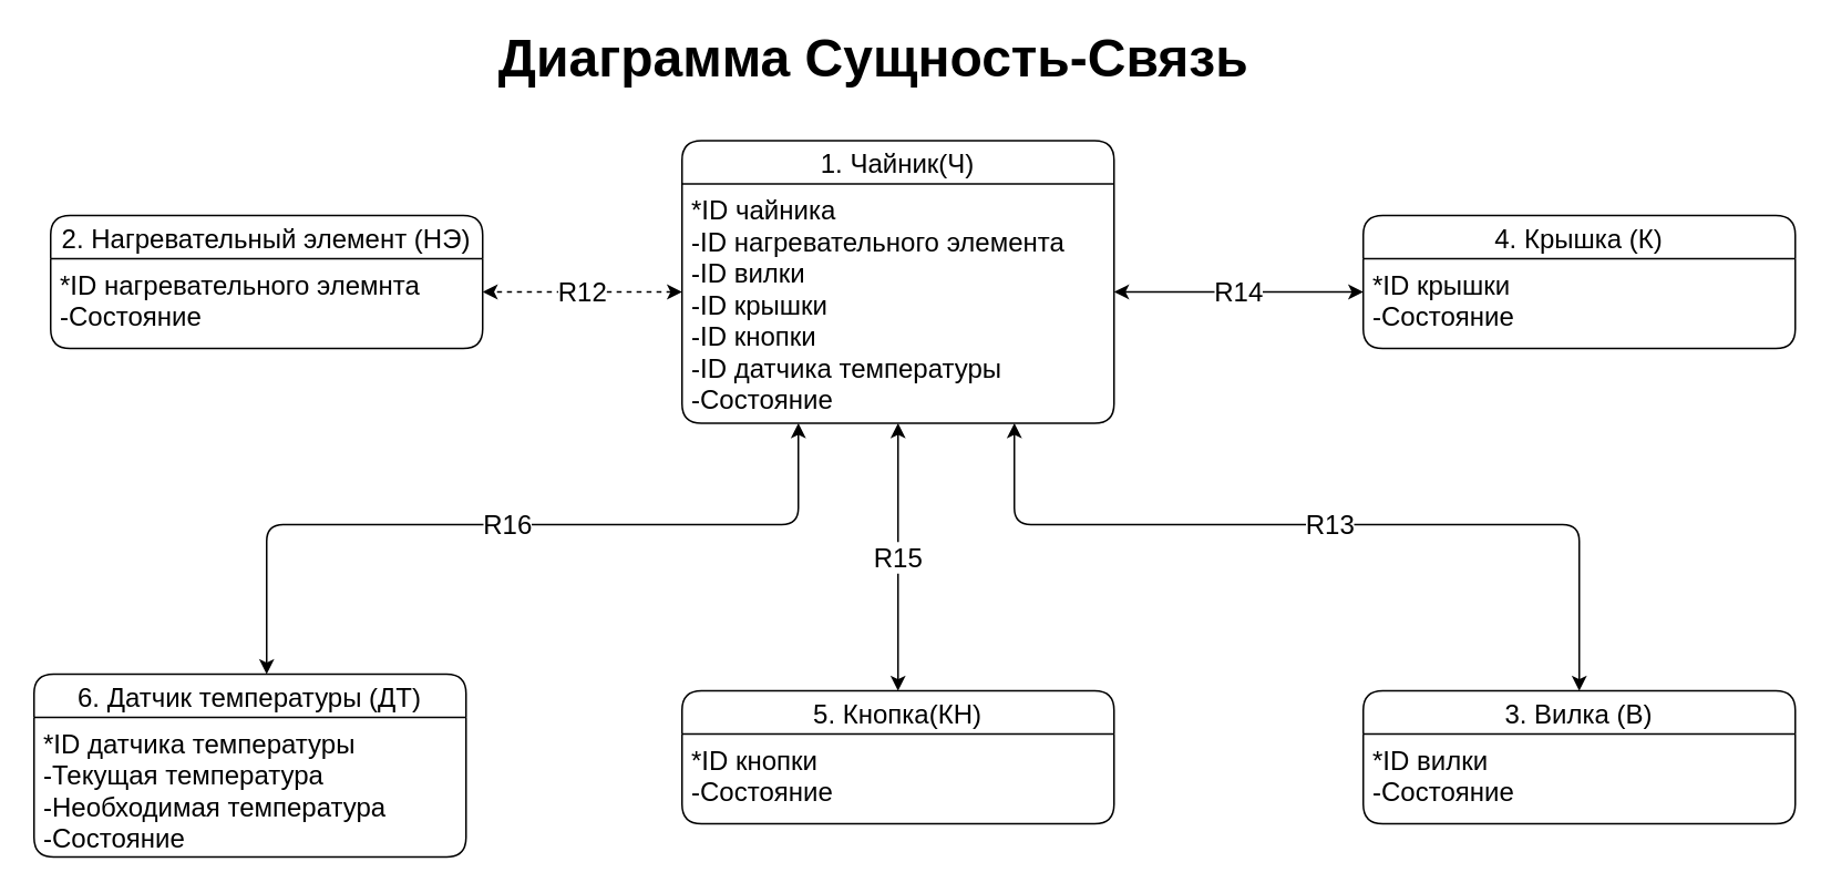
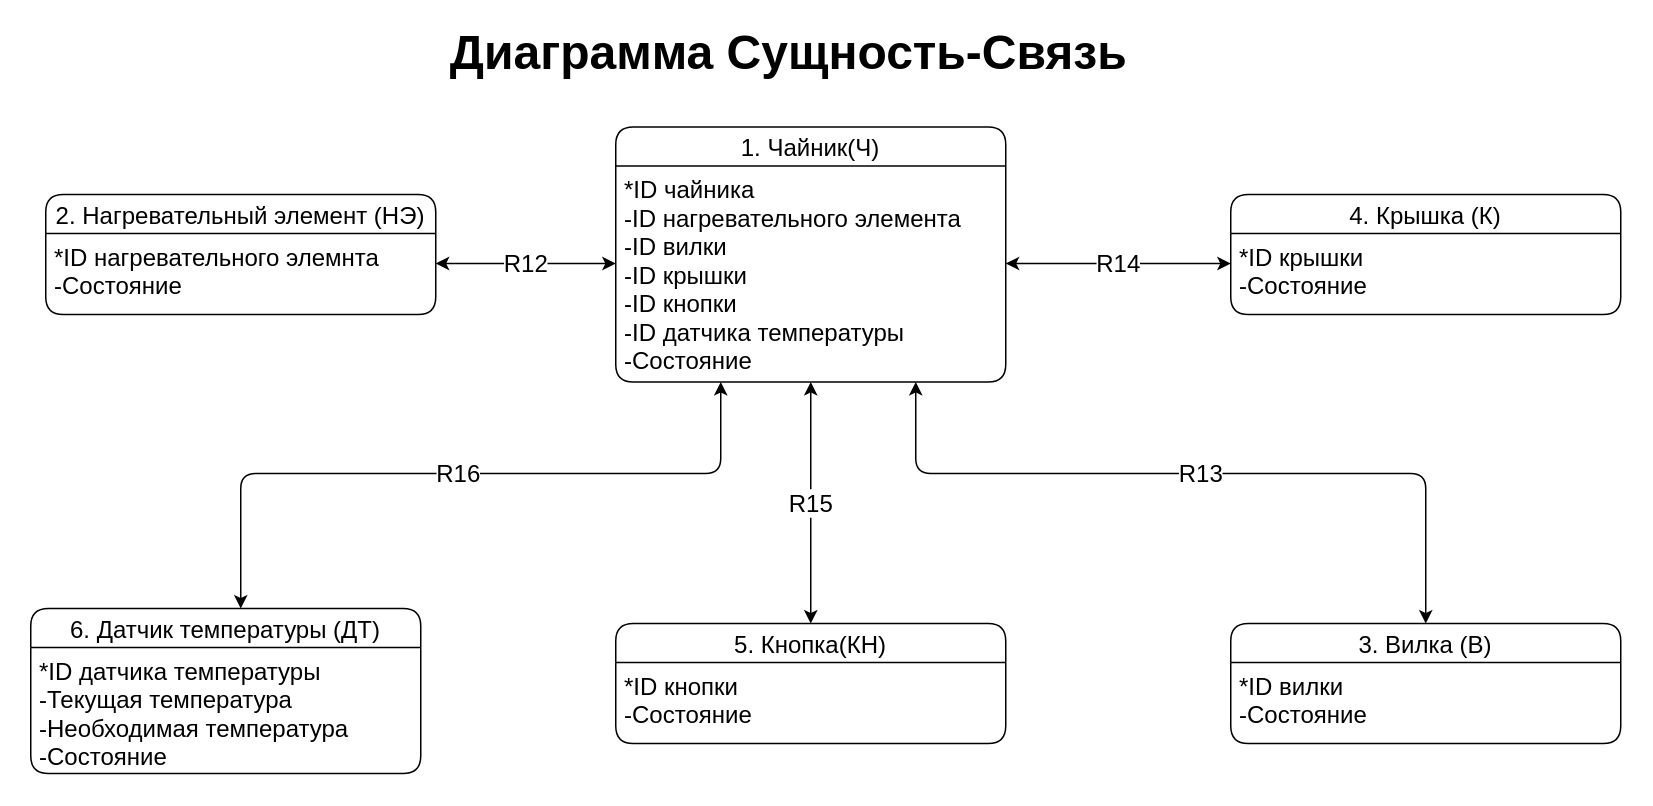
- <mxCell id="19" value="R12" style="edgeStyle=orthogonalEdgeStyle;rounded=1;orthogonalLoop=1;jettySize=auto;html=1;fontSize=16;startArrow=classic;startFill=1;dashed=1;" parent="1" source="10" target="4" edge="1"><mxGeometry relative="1" as="geometry"><Array as="points"><mxPoint x="350" y="175" /><mxPoint x="350" y="175" /></Array></mxGeometry></mxCell>
+ <mxCell id="19" value="R12" style="edgeStyle=orthogonalEdgeStyle;rounded=1;orthogonalLoop=1;jettySize=auto;html=1;fontSize=16;startArrow=classic;startFill=1;" parent="1" source="10" target="4" edge="1"><mxGeometry relative="1" as="geometry"><Array as="points"><mxPoint x="350" y="175" /><mxPoint x="350" y="175" /></Array></mxGeometry></mxCell>
